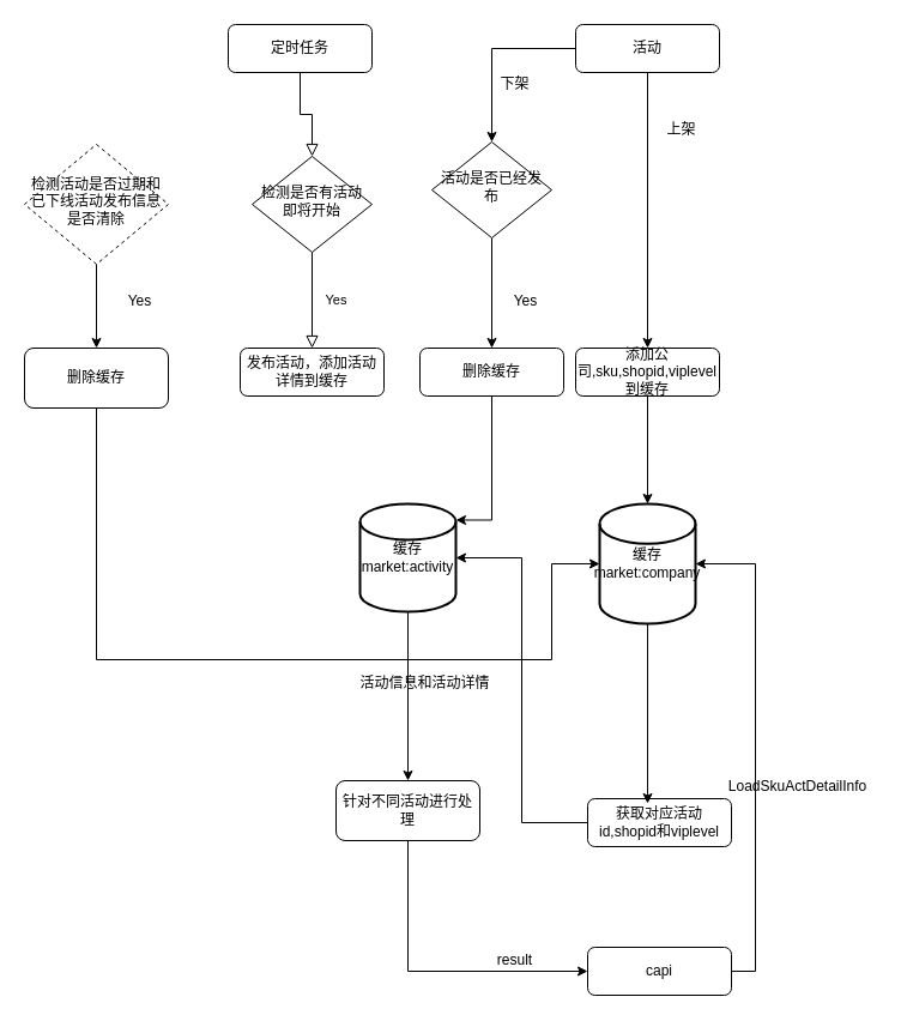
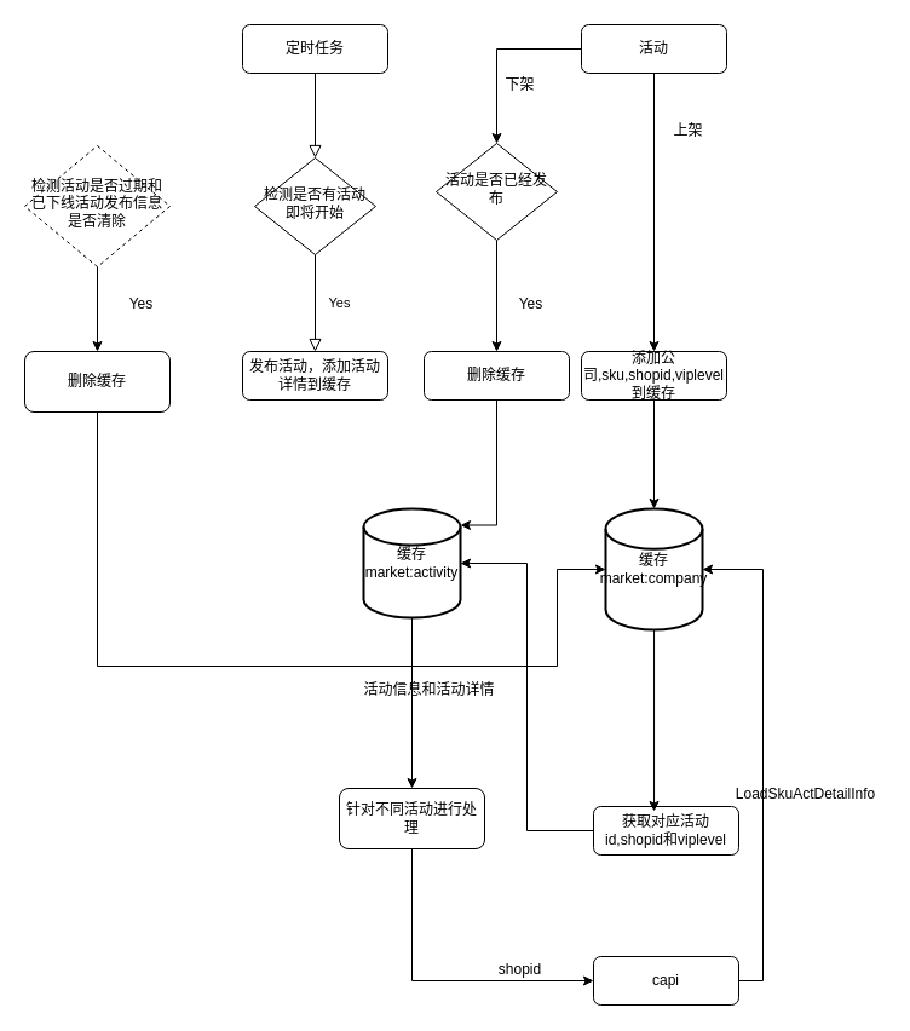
- <mxCell id="3" value="定时任务" style="rounded=1;whiteSpace=wrap;html=1;fontSize=12;glass=0;strokeWidth=1;shadow=0;" parent="1" vertex="1"><mxGeometry x="190" y="20" width="120" height="40" as="geometry" /></mxCell>
+ <mxCell id="3" value="定时任务" style="rounded=1;whiteSpace=wrap;html=1;fontSize=12;glass=0;strokeWidth=1;shadow=0;" parent="1" vertex="1"><mxGeometry x="200" y="20" width="120" height="40" as="geometry" /></mxCell>
- <mxCell id="31" value="result" style="text;html=1;align=center;verticalAlign=middle;resizable=0;points=[];autosize=1;" parent="1" vertex="1"><mxGeometry x="409" y="791" width="40" height="20" as="geometry" /></mxCell>
+ <mxCell id="31" value="shopid" style="text;html=1;align=center;verticalAlign=middle;resizable=0;points=[];autosize=1;" parent="1" vertex="1"><mxGeometry x="409" y="791" width="40" height="20" as="geometry" /></mxCell>
